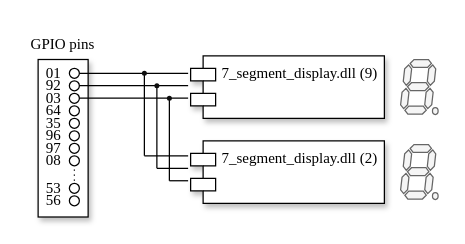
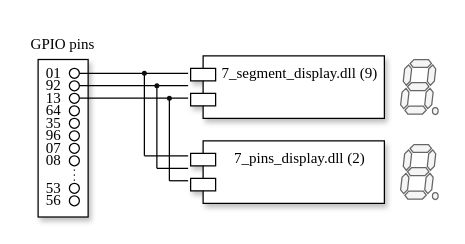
- <mxCell id="14" value="03" style="text;html=1;strokeColor=none;fillColor=none;align=center;verticalAlign=middle;whiteSpace=wrap;rounded=0;fontFamily=Computer Modern;" vertex="1" parent="1"><mxGeometry x="40" y="72" width="5" height="12" as="geometry" /></mxCell>
+ <mxCell id="14" value="13" style="text;html=1;strokeColor=none;fillColor=none;align=center;verticalAlign=middle;whiteSpace=wrap;rounded=0;fontFamily=Computer Modern;" vertex="1" parent="1"><mxGeometry x="40" y="72" width="5" height="12" as="geometry" /></mxCell>
- <mxCell id="18" value="97" style="text;html=1;strokeColor=none;fillColor=none;align=center;verticalAlign=middle;whiteSpace=wrap;rounded=0;fontFamily=Computer Modern;" vertex="1" parent="1"><mxGeometry x="40" y="112" width="5" height="12" as="geometry" /></mxCell>
+ <mxCell id="18" value="07" style="text;html=1;strokeColor=none;fillColor=none;align=center;verticalAlign=middle;whiteSpace=wrap;rounded=0;fontFamily=Computer Modern;" vertex="1" parent="1"><mxGeometry x="40" y="112" width="5" height="12" as="geometry" /></mxCell>
- <mxCell id="20" value="7_segment_display.dll (2)" style="shape=module;align=left;spacingLeft=20;align=center;verticalAlign=top;whiteSpace=wrap;html=1;fontFamily=Computer Modern;shadow=1;" vertex="1" parent="1"><mxGeometry x="152" y="112" width="155" height="50" as="geometry" /></mxCell>
+ <mxCell id="20" value="7_pins_display.dll (2)" style="shape=module;align=left;spacingLeft=20;align=center;verticalAlign=top;whiteSpace=wrap;html=1;fontFamily=Computer Modern;shadow=1;" vertex="1" parent="1"><mxGeometry x="152" y="112" width="155" height="50" as="geometry" /></mxCell>
